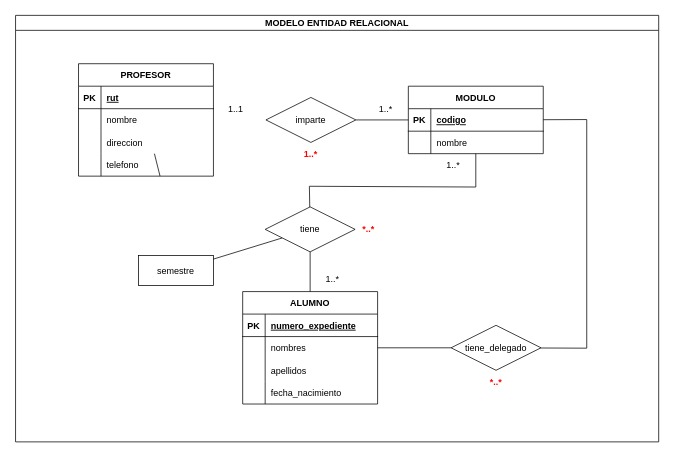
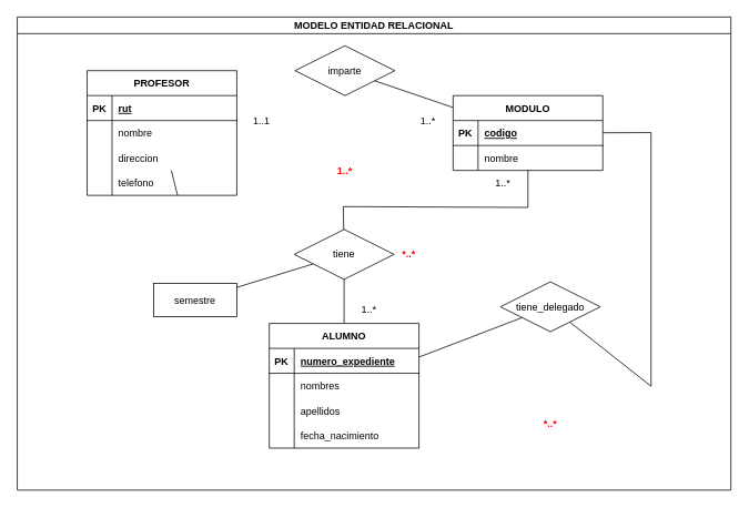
- <mxCell id="23" value="imparte" style="shape=rhombus;perimeter=rhombusPerimeter;whiteSpace=wrap;html=1;align=center;" vertex="1" parent="2"><mxGeometry x="334" y="109.5" width="120" height="60" as="geometry" /></mxCell>
+ <mxCell id="23" value="imparte" style="shape=rhombus;perimeter=rhombusPerimeter;whiteSpace=wrap;html=1;align=center;" vertex="1" parent="2"><mxGeometry x="334" y="34.5" width="120" height="60" as="geometry" /></mxCell>
- <mxCell id="31" value="tiene_delegado" style="shape=rhombus;perimeter=rhombusPerimeter;whiteSpace=wrap;html=1;align=center;" vertex="1" parent="2"><mxGeometry x="581" y="413.5" width="120" height="60" as="geometry" /></mxCell>
+ <mxCell id="31" value="tiene_delegado" style="shape=rhombus;perimeter=rhombusPerimeter;whiteSpace=wrap;html=1;align=center;" vertex="1" parent="2"><mxGeometry x="581" y="318.5" width="120" height="60" as="geometry" /></mxCell>
